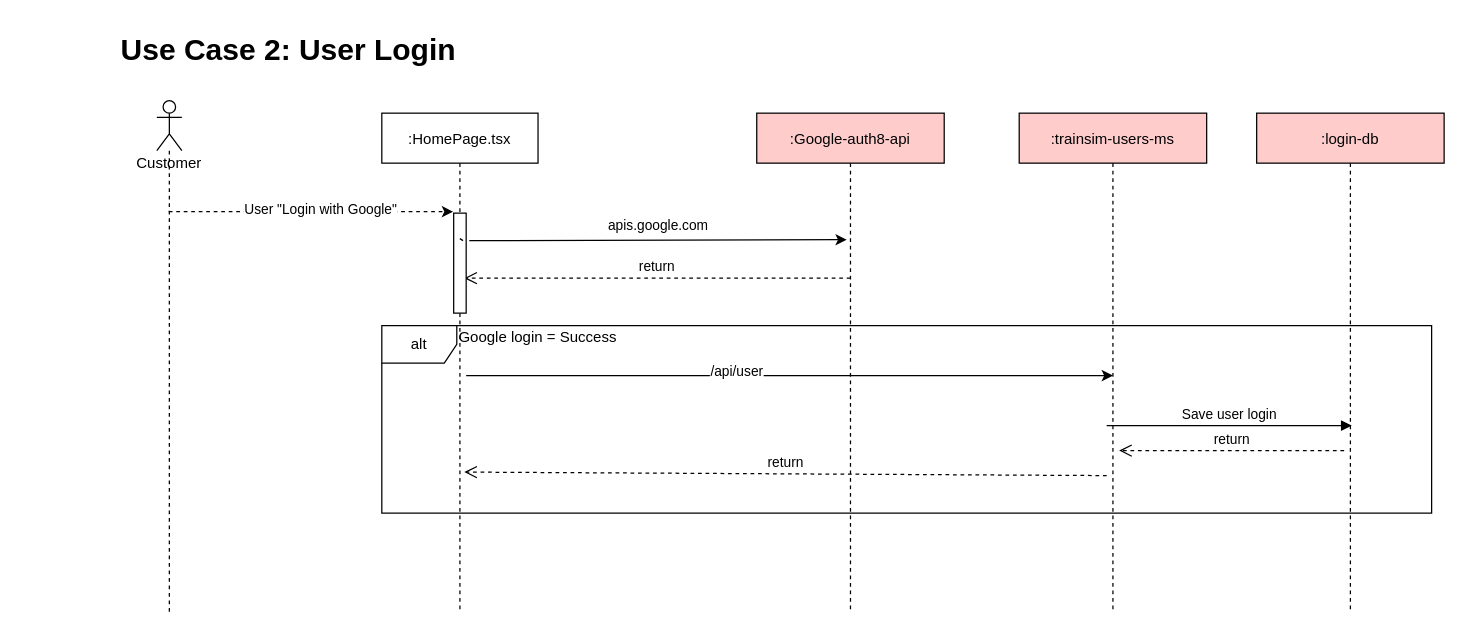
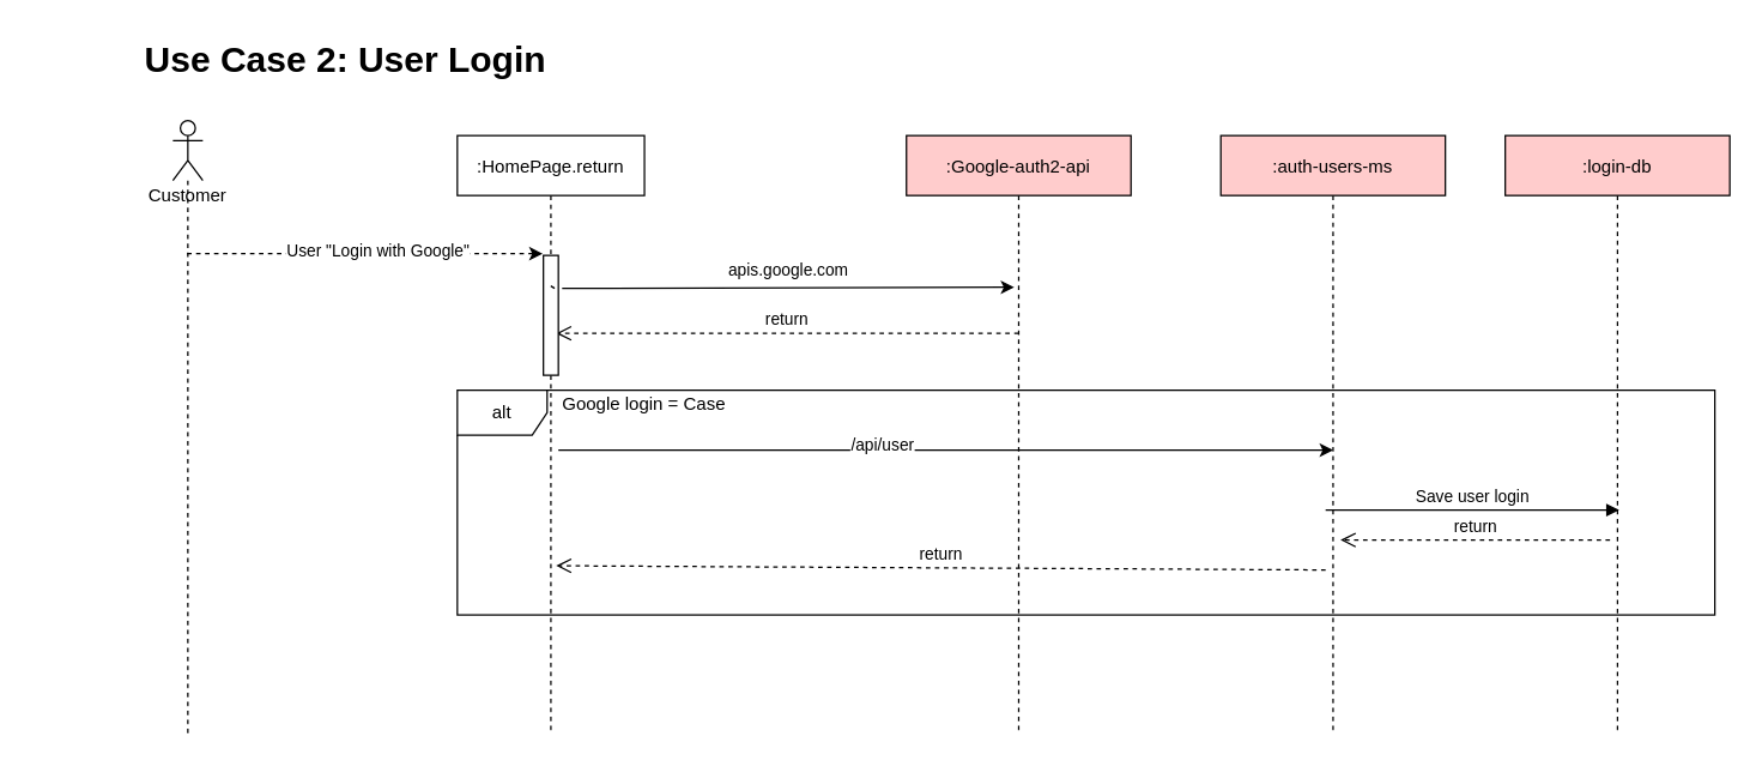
- <mxCell id="3" value=":HomePage.tsx" style="shape=umlLifeline;perimeter=lifelinePerimeter;container=1;collapsible=0;recursiveResize=0;rounded=0;shadow=0;strokeWidth=1;" parent="1" vertex="1"><mxGeometry x="305" y="90" width="125" height="400" as="geometry" /></mxCell>
+ <mxCell id="3" value=":HomePage.return" style="shape=umlLifeline;perimeter=lifelinePerimeter;container=1;collapsible=0;recursiveResize=0;rounded=0;shadow=0;strokeWidth=1;" parent="1" vertex="1"><mxGeometry x="305" y="90" width="125" height="400" as="geometry" /></mxCell>
- <mxCell id="6" value=":Google-auth8-api" style="shape=umlLifeline;perimeter=lifelinePerimeter;container=1;collapsible=0;recursiveResize=0;rounded=0;shadow=0;strokeWidth=1;fillColor=#FFCCCC;" parent="1" vertex="1"><mxGeometry x="605" y="90" width="150" height="400" as="geometry" /></mxCell>
+ <mxCell id="6" value=":Google-auth2-api" style="shape=umlLifeline;perimeter=lifelinePerimeter;container=1;collapsible=0;recursiveResize=0;rounded=0;shadow=0;strokeWidth=1;fillColor=#FFCCCC;" parent="1" vertex="1"><mxGeometry x="605" y="90" width="150" height="400" as="geometry" /></mxCell>
- <mxCell id="17" value=":trainsim-users-ms" style="shape=umlLifeline;perimeter=lifelinePerimeter;container=1;collapsible=0;recursiveResize=0;rounded=0;shadow=0;strokeWidth=1;fillColor=#FFCCCC;" vertex="1" parent="1"><mxGeometry x="815" y="90" width="150" height="400" as="geometry" /></mxCell>
+ <mxCell id="17" value=":auth-users-ms" style="shape=umlLifeline;perimeter=lifelinePerimeter;container=1;collapsible=0;recursiveResize=0;rounded=0;shadow=0;strokeWidth=1;fillColor=#FFCCCC;" vertex="1" parent="1"><mxGeometry x="815" y="90" width="150" height="400" as="geometry" /></mxCell>
- <mxCell id="16" value="Google login = Success" style="text;html=1;strokeColor=none;fillColor=none;align=center;verticalAlign=middle;whiteSpace=wrap;rounded=0;" parent="1" vertex="1"><mxGeometry x="365" y="260" width="130" height="20" as="geometry" /></mxCell>
+ <mxCell id="16" value="Google login = Case" style="text;html=1;strokeColor=none;fillColor=none;align=center;verticalAlign=middle;whiteSpace=wrap;rounded=0;" parent="1" vertex="1"><mxGeometry x="365" y="260" width="130" height="20" as="geometry" /></mxCell>
- <mxCell id="4" value="Customer" style="shape=umlLifeline;participant=umlActor;perimeter=lifelinePerimeter;whiteSpace=wrap;html=1;container=1;collapsible=0;recursiveResize=0;verticalAlign=top;spacingTop=36;outlineConnect=0;" parent="1" vertex="1"><mxGeometry x="125" y="80" width="20" height="410" as="geometry" /></mxCell>
+ <mxCell id="4" value="Customer" style="shape=umlLifeline;participant=umlActor;perimeter=lifelinePerimeter;whiteSpace=wrap;html=1;container=1;collapsible=0;recursiveResize=0;verticalAlign=top;spacingTop=36;outlineConnect=0;" parent="1" vertex="1"><mxGeometry x="115" y="80" width="20" height="410" as="geometry" /></mxCell>
